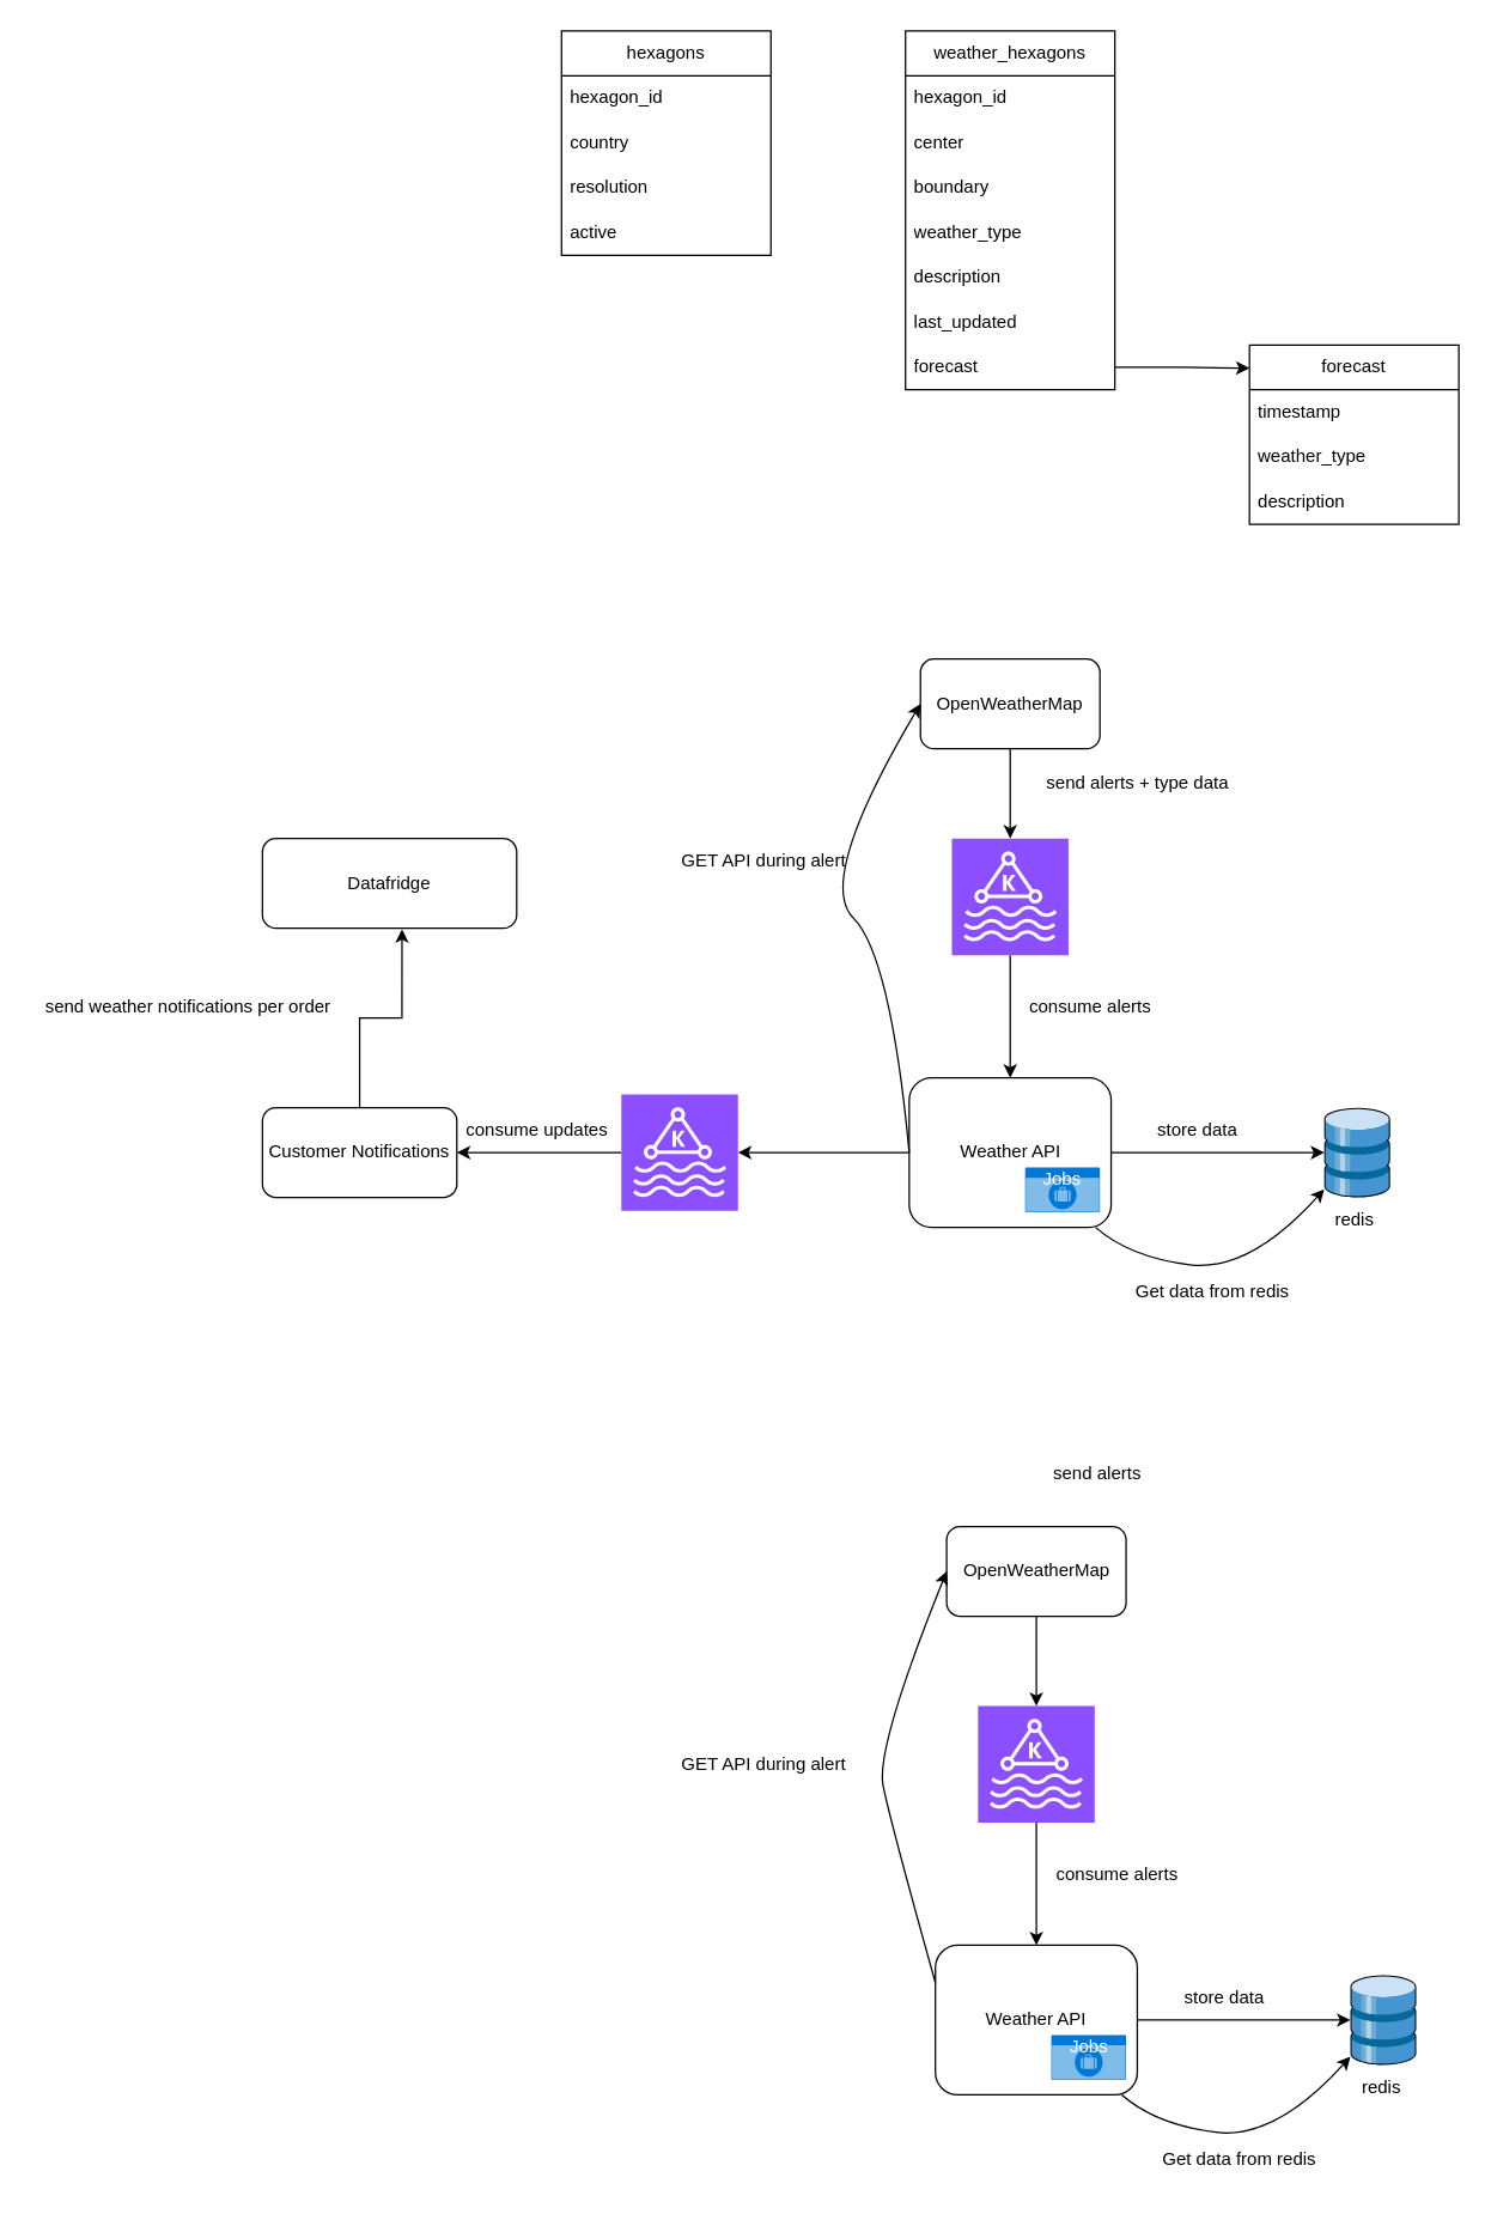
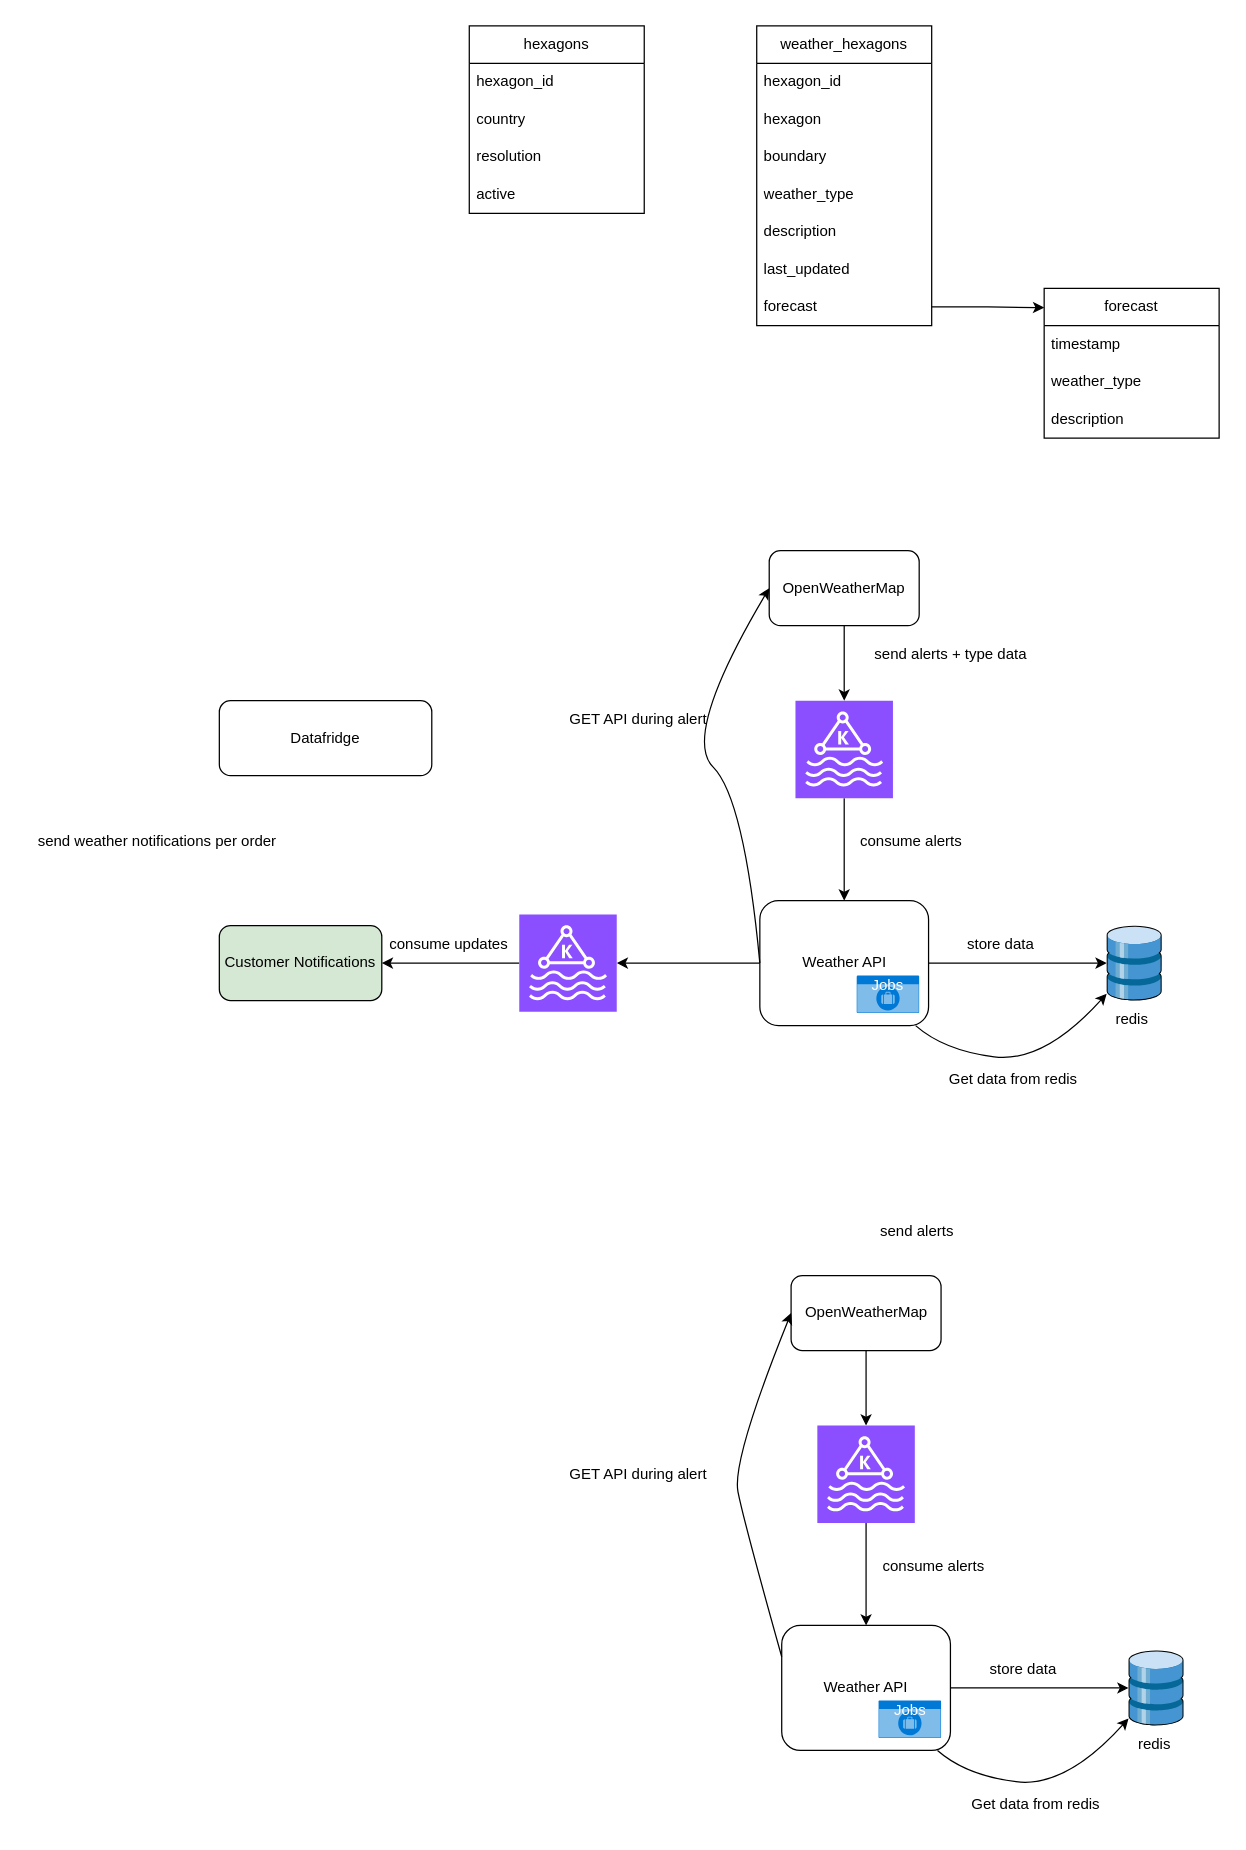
- <mxCell id="9" value="center" style="text;strokeColor=none;fillColor=none;align=left;verticalAlign=middle;spacingLeft=4;spacingRight=4;overflow=hidden;points=[[0,0.5],[1,0.5]];portConstraint=eastwest;rotatable=0;whiteSpace=wrap;html=1;" vertex="1" parent="7"><mxGeometry y="60" width="140" height="30" as="geometry" /></mxCell>
+ <mxCell id="9" value="hexagon" style="text;strokeColor=none;fillColor=none;align=left;verticalAlign=middle;spacingLeft=4;spacingRight=4;overflow=hidden;points=[[0,0.5],[1,0.5]];portConstraint=eastwest;rotatable=0;whiteSpace=wrap;html=1;" vertex="1" parent="7"><mxGeometry y="60" width="140" height="30" as="geometry" /></mxCell>
- <mxCell id="37" style="edgeStyle=orthogonalEdgeStyle;rounded=0;orthogonalLoop=1;jettySize=auto;html=1;entryX=0.549;entryY=1.011;entryDx=0;entryDy=0;entryPerimeter=0;" edge="1" parent="1" source="38" target="40"><mxGeometry relative="1" as="geometry" /></mxCell>
- <mxCell id="38" value="Customer Notifications" style="rounded=1;whiteSpace=wrap;html=1;" vertex="1" parent="1"><mxGeometry x="175" y="740" width="130" height="60" as="geometry" /></mxCell>
+ <mxCell id="38" value="Customer Notifications" style="rounded=1;whiteSpace=wrap;html=1;fillColor=#d5e8d4;" vertex="1" parent="1"><mxGeometry x="175" y="740" width="130" height="60" as="geometry" /></mxCell>
